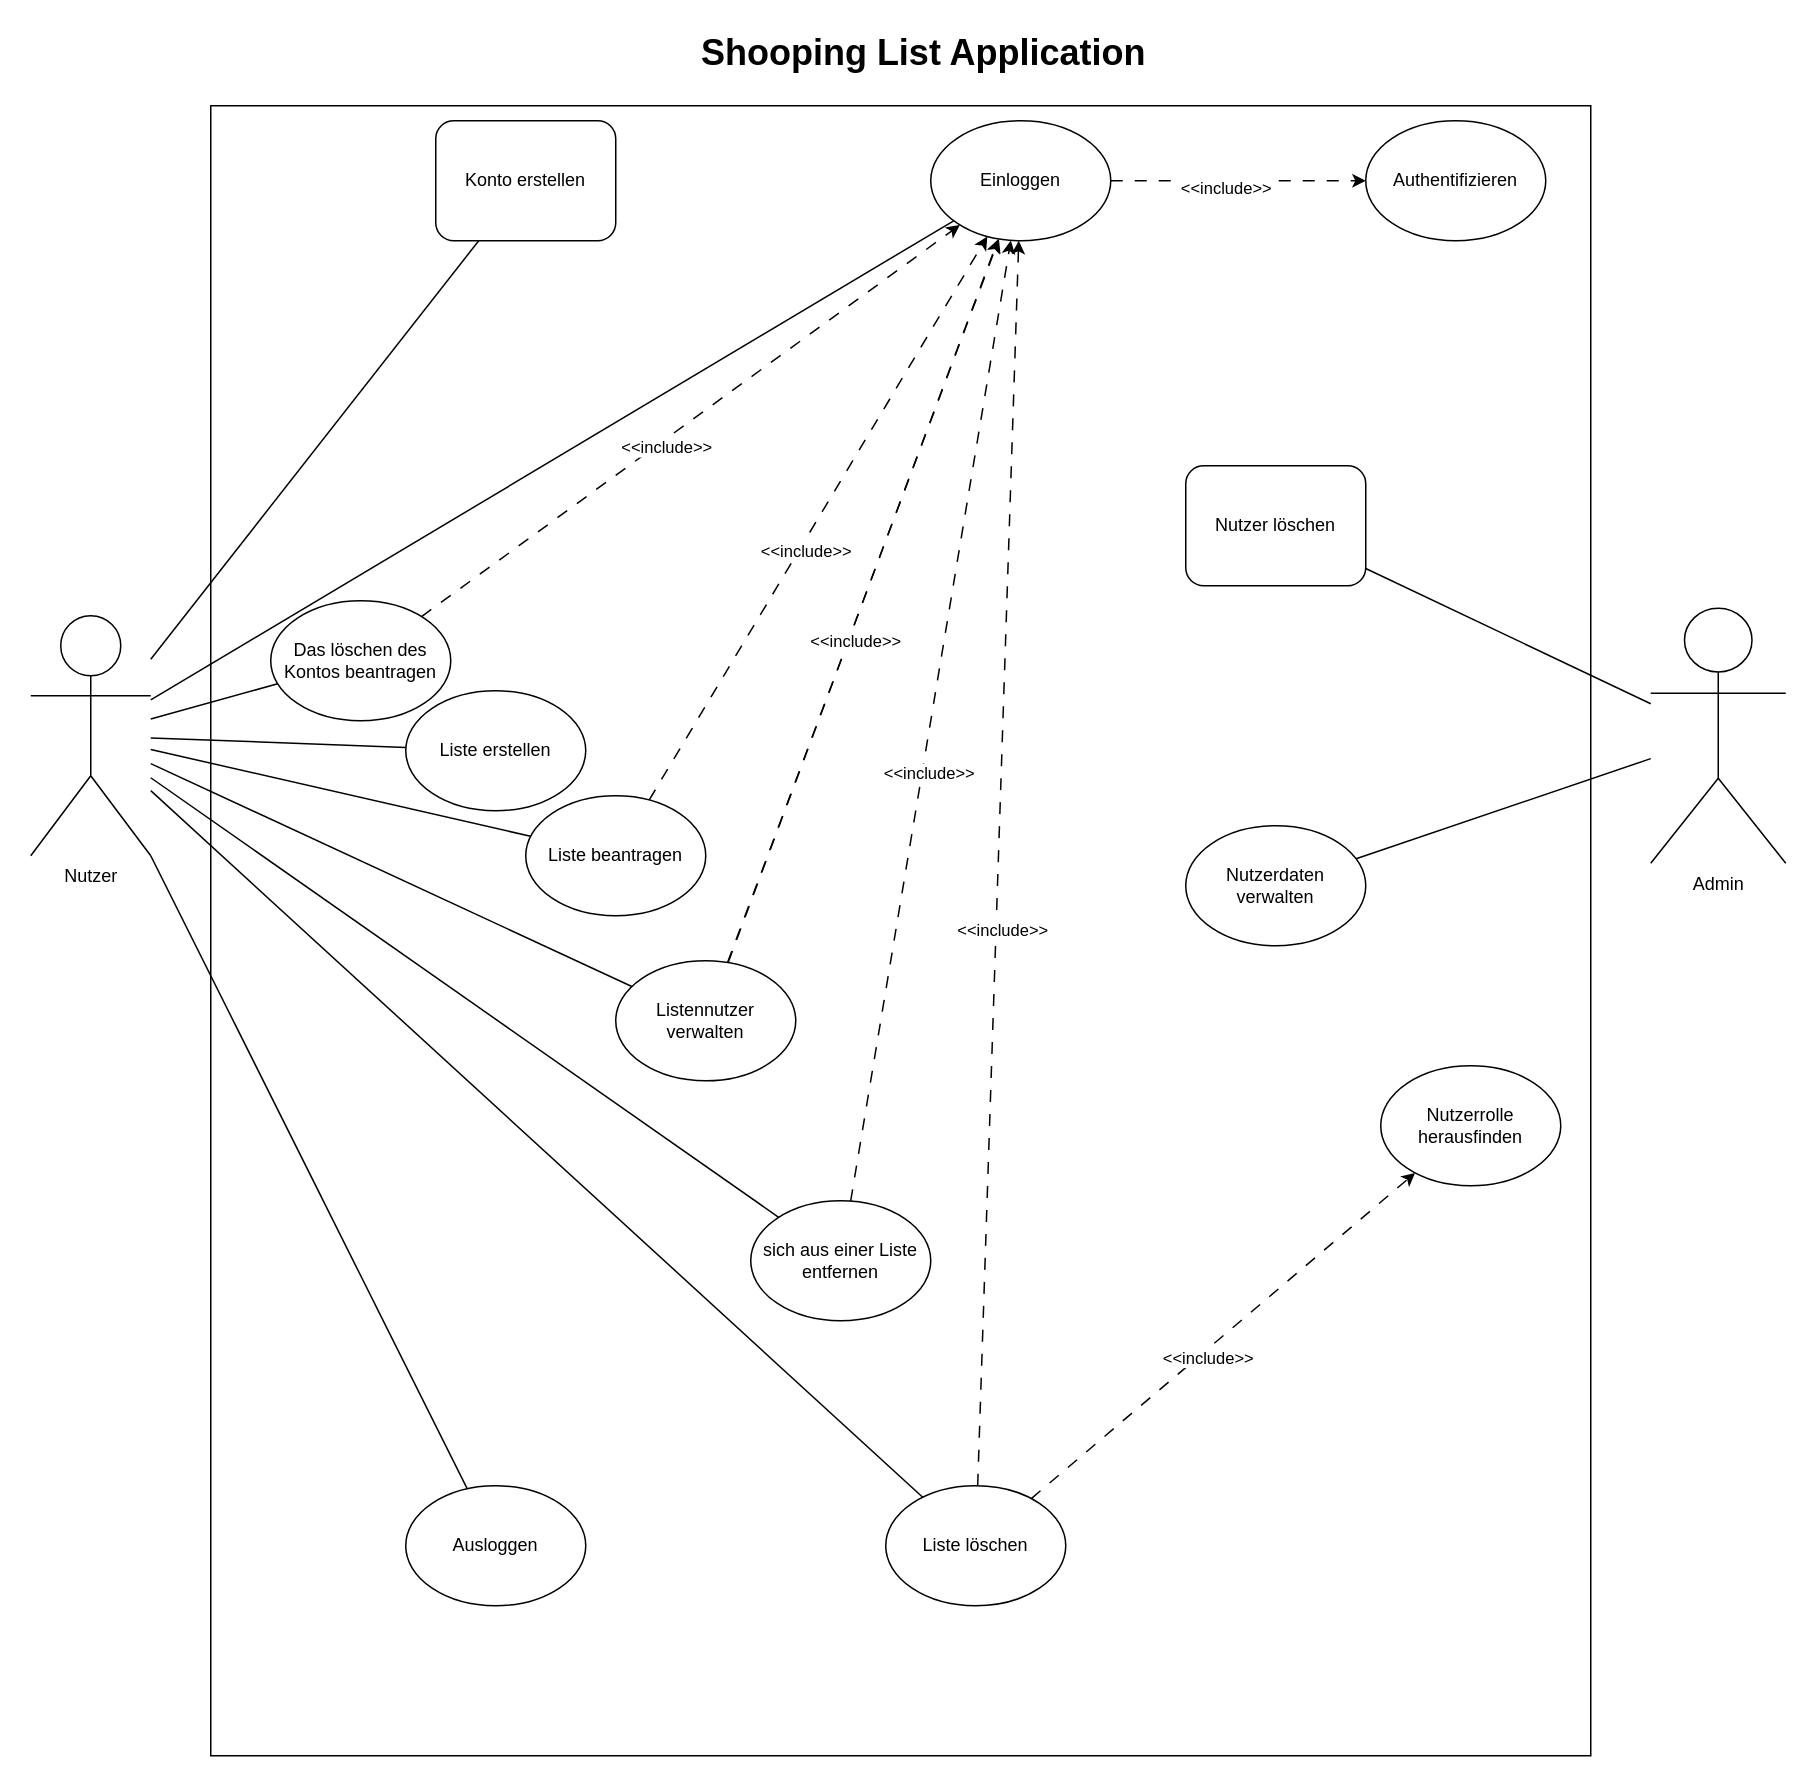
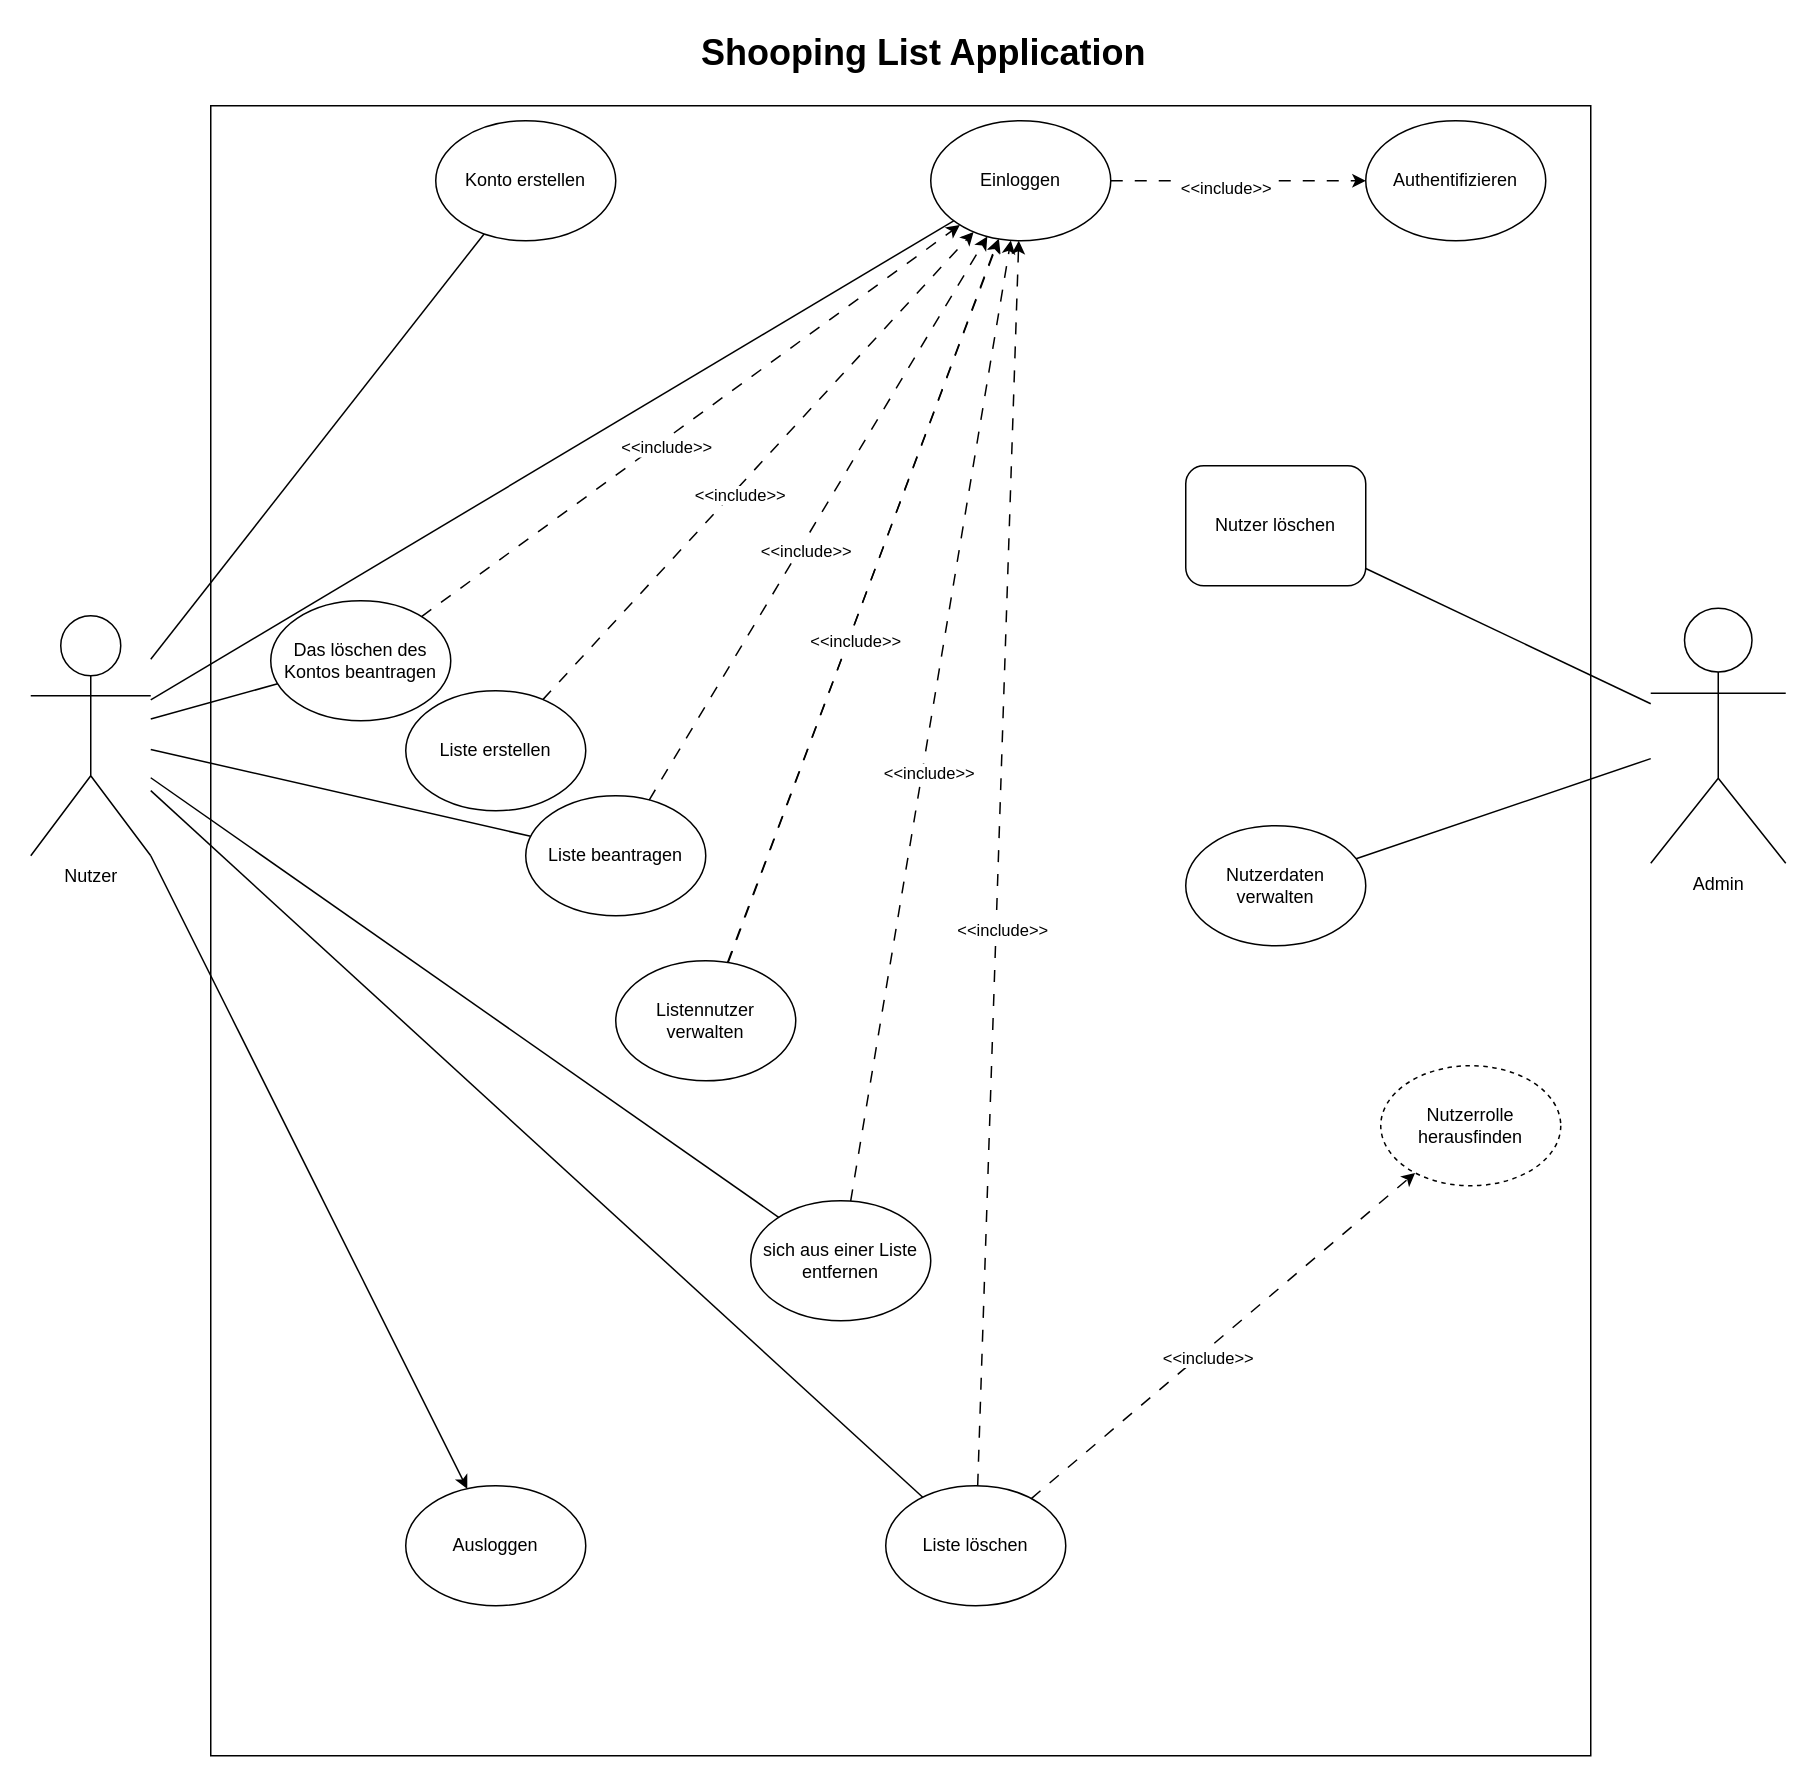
- <mxCell id="5" value="Konto erstellen" style="whiteSpace=wrap;html=1;rounded=1;" vertex="1" parent="1"><mxGeometry x="290" y="80" width="120" height="80" as="geometry" /></mxCell>
+ <mxCell id="5" value="Konto erstellen" style="ellipse;whiteSpace=wrap;html=1;" vertex="1" parent="1"><mxGeometry x="290" y="80" width="120" height="80" as="geometry" /></mxCell>
+ <mxCell id="30" value="" style="endArrow=classic;rounded=0;dashed=1;dashPattern=8 8;" edge="1" parent="1" source="6" target="14"><mxGeometry width="50" height="50" relative="1" as="geometry"><mxPoint x="460" y="770" as="sourcePoint" /><mxPoint x="608" y="710" as="targetPoint" /></mxGeometry></mxCell>
+ <mxCell id="31" value="&amp;lt;&amp;lt;include&amp;gt;&amp;gt;" style="edgeLabel;html=1;align=center;verticalAlign=middle;resizable=0;points=[];" vertex="1" connectable="0" parent="30"><mxGeometry x="-0.106" y="-4" relative="1" as="geometry"><mxPoint as="offset" /></mxGeometry></mxCell>
- <mxCell id="25" value="" style="endArrow=none;html=1;rounded=0;" edge="1" parent="1" source="3" target="6"><mxGeometry width="50" height="50" relative="1" as="geometry"><mxPoint x="-70" y="640" as="sourcePoint" /><mxPoint x="-20" y="590" as="targetPoint" /></mxGeometry></mxCell>
- <mxCell id="39" value="" style="endArrow=none;html=1;rounded=0;" edge="1" parent="1" source="3" target="38"><mxGeometry width="50" height="50" relative="1" as="geometry"><mxPoint x="280" y="740" as="sourcePoint" /><mxPoint x="330" y="690" as="targetPoint" /></mxGeometry></mxCell>
- <mxCell id="23" value="Nutzerrolle herausfinden" style="ellipse;whiteSpace=wrap;html=1;" vertex="1" parent="1"><mxGeometry x="920" y="710" width="120" height="80" as="geometry" /></mxCell>
+ <mxCell id="23" value="Nutzerrolle herausfinden" style="ellipse;whiteSpace=wrap;html=1;dashed=1;" vertex="1" parent="1"><mxGeometry x="920" y="710" width="120" height="80" as="geometry" /></mxCell>
- <mxCell id="17" value="" style="endArrow=none;html=1;rounded=0;" edge="1" parent="1" source="3" target="16"><mxGeometry width="50" height="50" relative="1" as="geometry"><mxPoint x="80" y="790" as="sourcePoint" /><mxPoint x="130" y="740" as="targetPoint" /></mxGeometry></mxCell>
+ <mxCell id="17" value="" style="endArrow=classic;html=1;rounded=0;" edge="1" parent="1" source="3" target="16"><mxGeometry width="50" height="50" relative="1" as="geometry"><mxPoint x="80" y="790" as="sourcePoint" /><mxPoint x="130" y="740" as="targetPoint" /></mxGeometry></mxCell>
